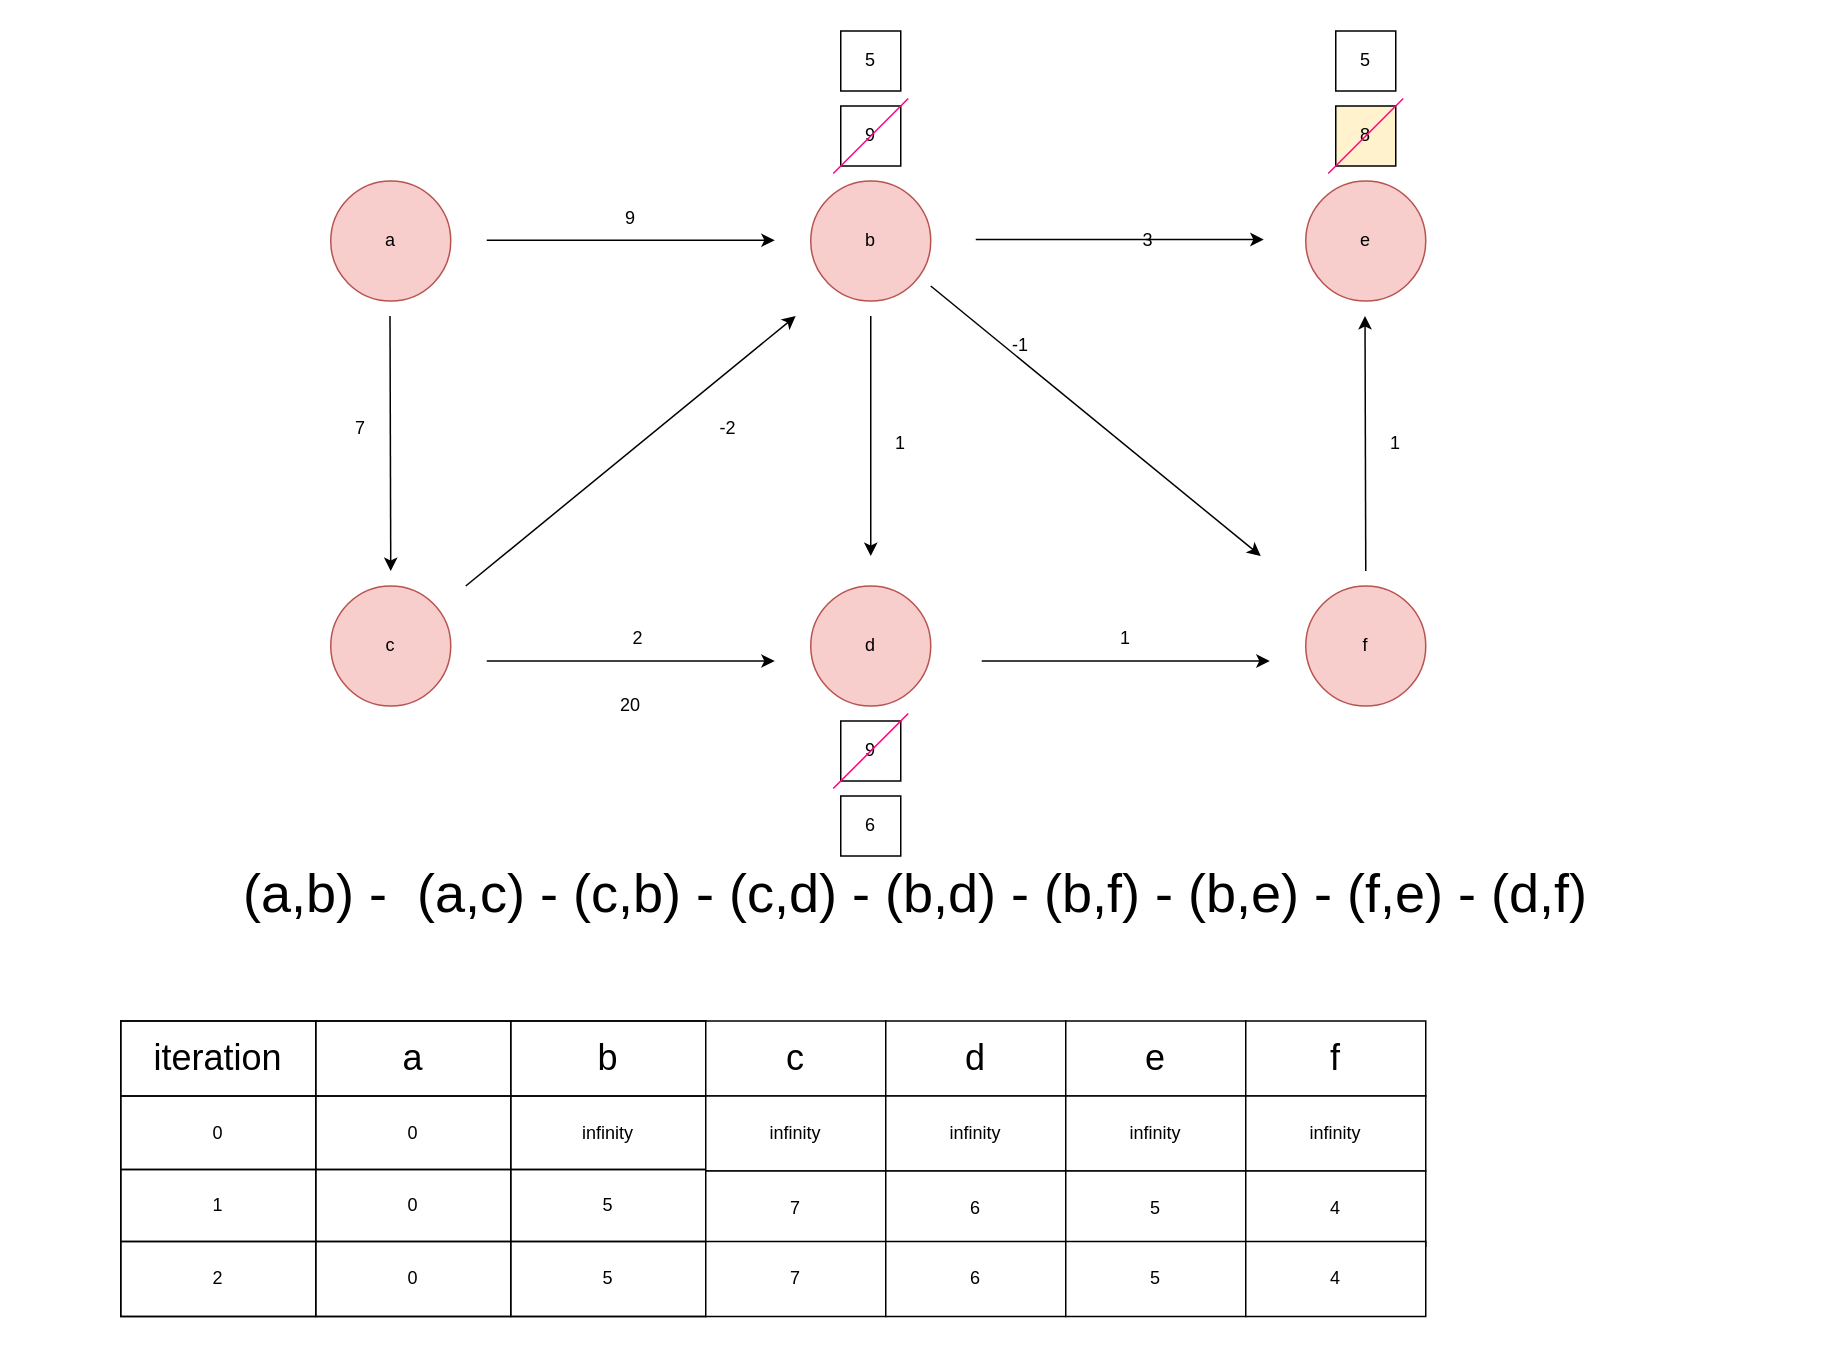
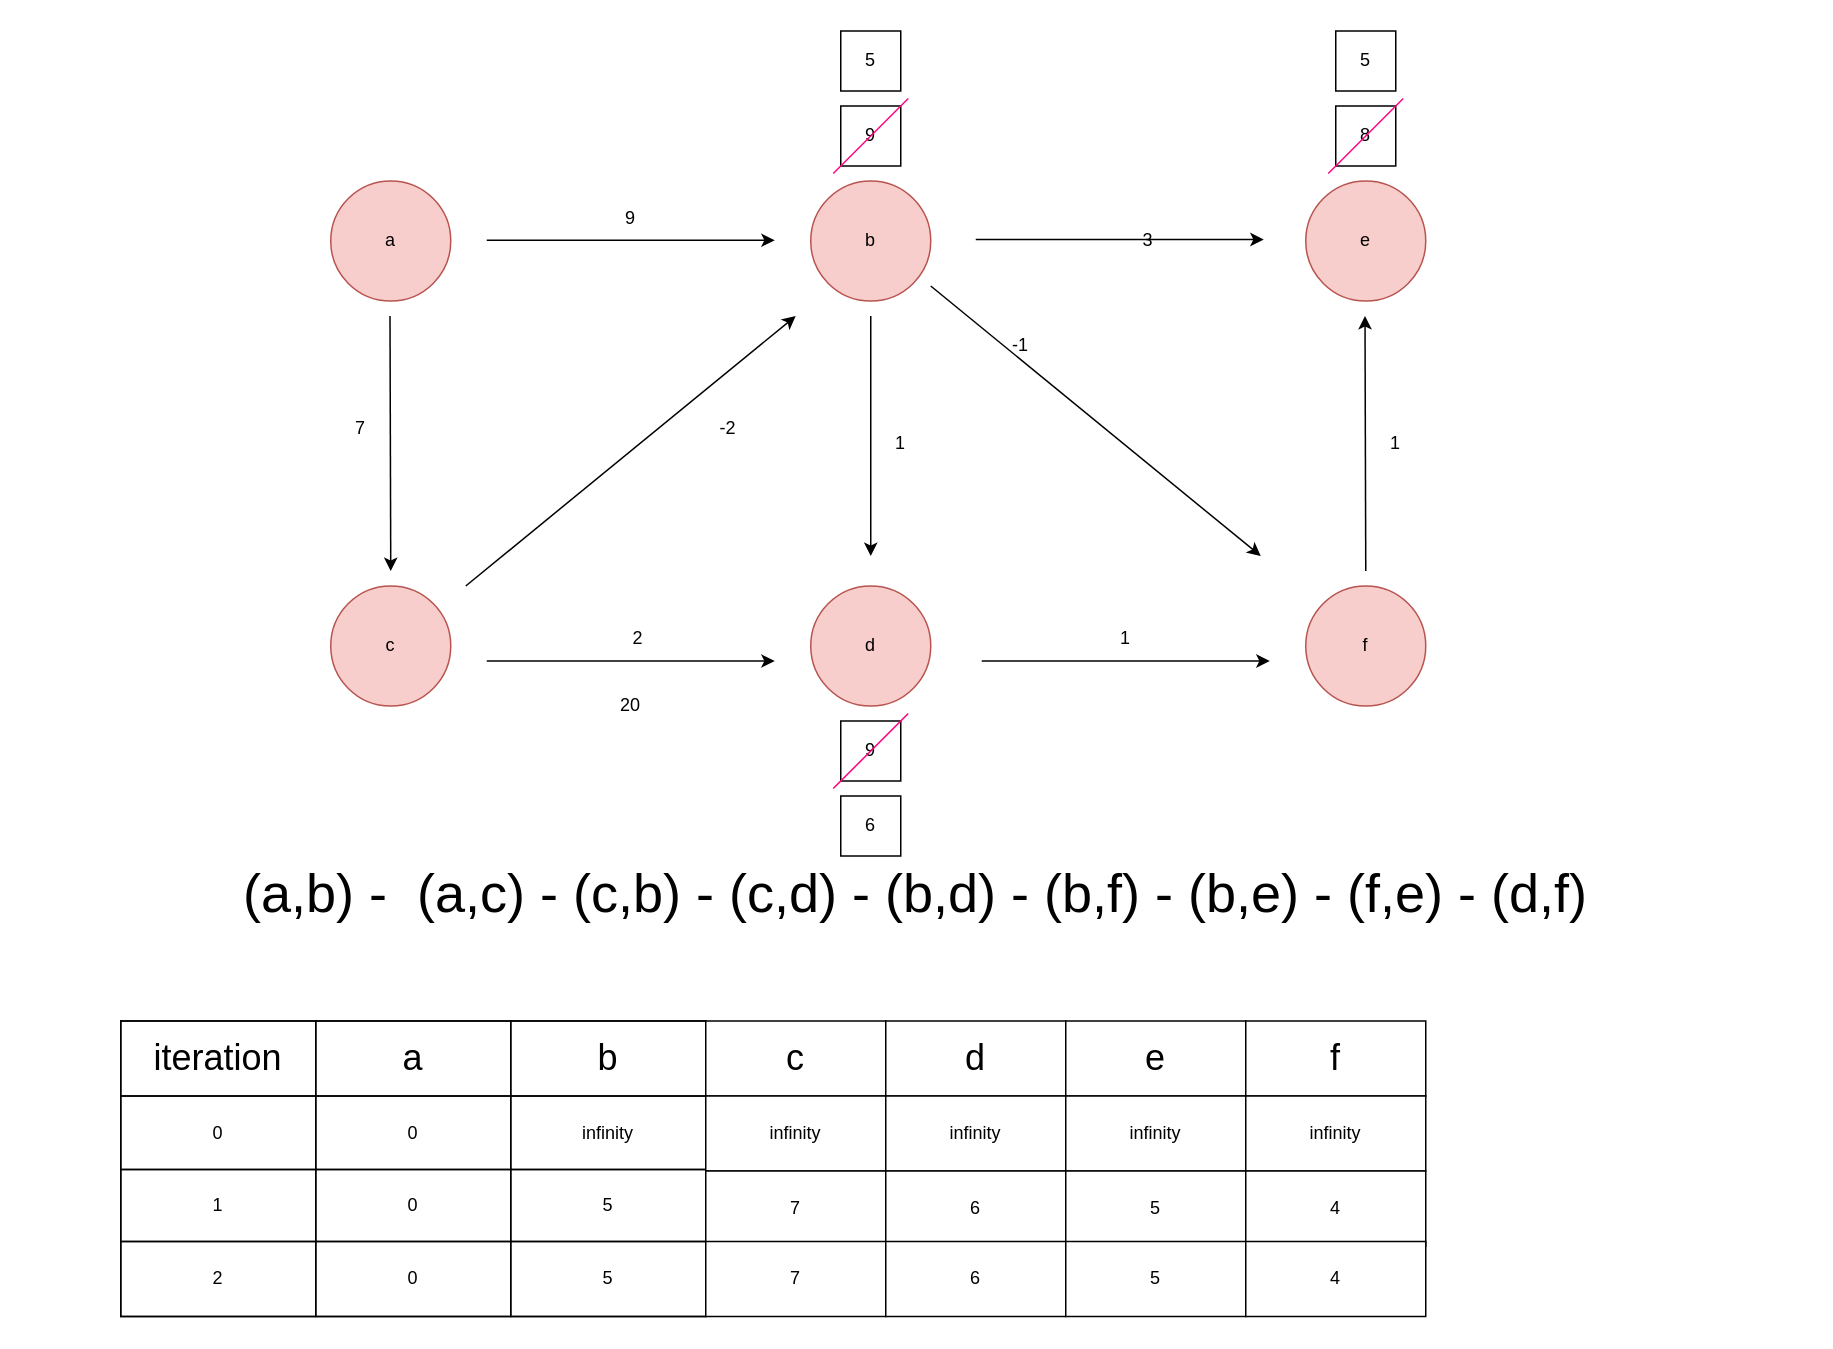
- <mxCell id="67" value="8" style="rounded=0;whiteSpace=wrap;html=1;fillColor=#fff2cc;" parent="1" vertex="1"><mxGeometry x="890" y="70" width="40" height="40" as="geometry" /></mxCell>
+ <mxCell id="67" value="8" style="rounded=0;whiteSpace=wrap;html=1;" parent="1" vertex="1"><mxGeometry x="890" y="70" width="40" height="40" as="geometry" /></mxCell>
